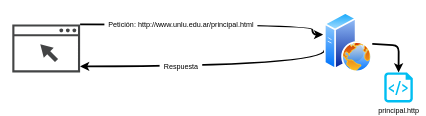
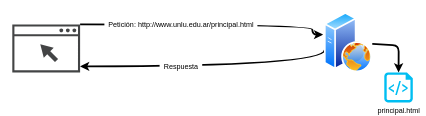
- <mxCell id="8" value="principal.http" style="verticalLabelPosition=bottom;html=1;verticalAlign=top;align=center;strokeColor=none;fillColor=#00BEF2;shape=mxgraph.azure.script_file;pointerEvents=1;" vertex="1" parent="1"><mxGeometry x="640" y="120" width="47.5" height="50" as="geometry" /></mxCell>
+ <mxCell id="8" value="principal.html" style="verticalLabelPosition=bottom;html=1;verticalAlign=top;align=center;strokeColor=none;fillColor=#00BEF2;shape=mxgraph.azure.script_file;pointerEvents=1;" vertex="1" parent="1"><mxGeometry x="640" y="120" width="47.5" height="50" as="geometry" /></mxCell>
